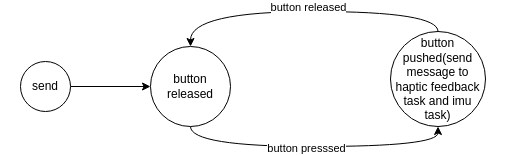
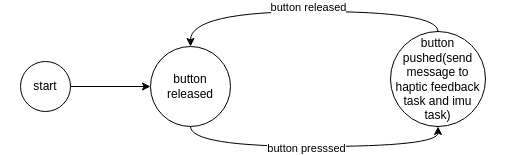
- <mxCell id="6" value="send" style="ellipse;whiteSpace=wrap;html=1;aspect=fixed;" vertex="1" parent="1"><mxGeometry x="20" y="50" width="50" height="50" as="geometry" /></mxCell>
+ <mxCell id="6" value="start" style="ellipse;whiteSpace=wrap;html=1;aspect=fixed;" vertex="1" parent="1"><mxGeometry x="20" y="50" width="50" height="50" as="geometry" /></mxCell>
